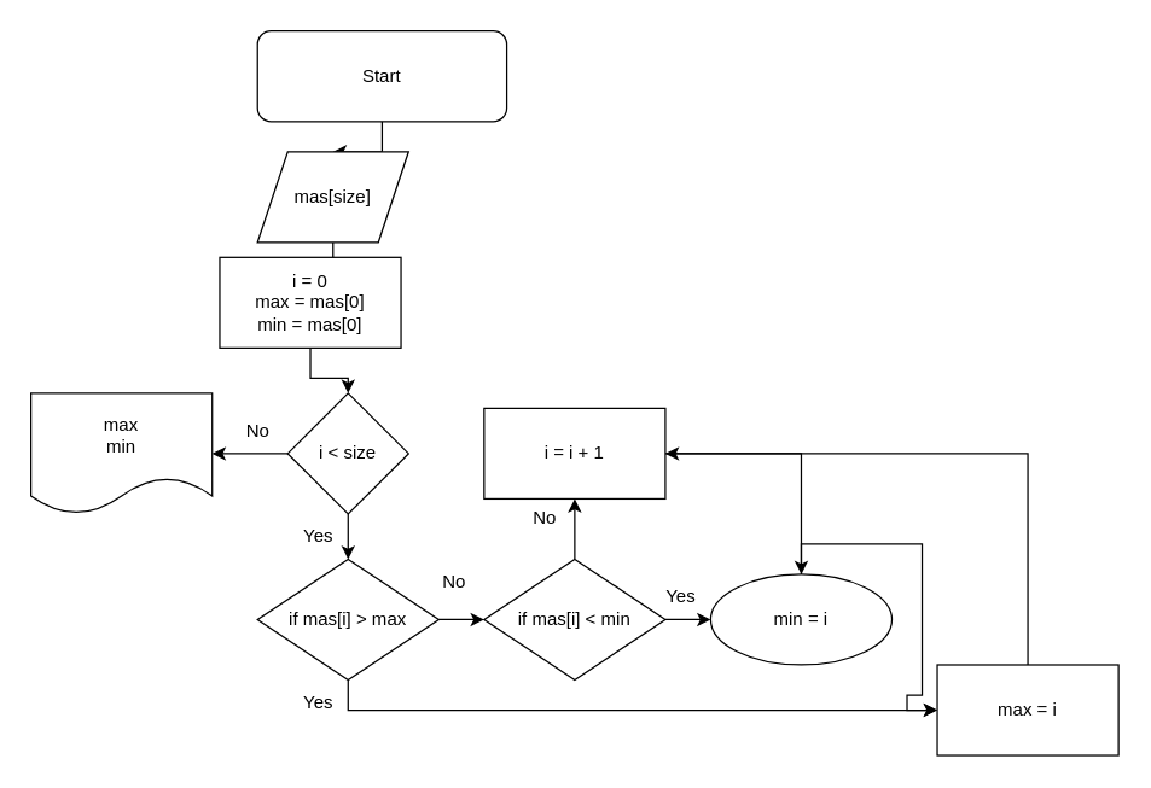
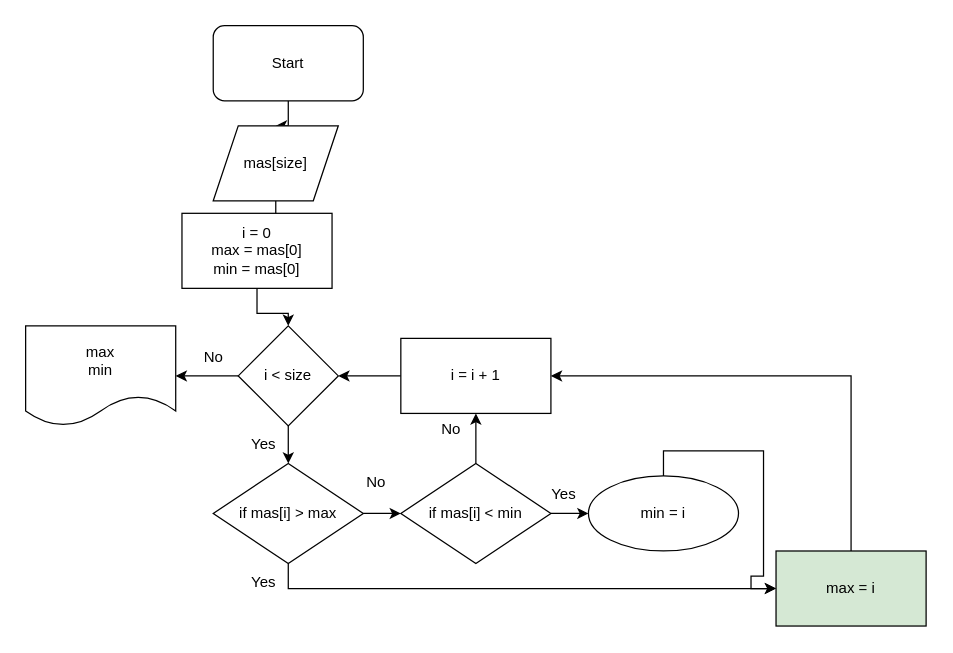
- <mxCell id="3" value="Start" style="rounded=1;whiteSpace=wrap;html=1;" vertex="1" parent="1"><mxGeometry x="170" y="20" width="165" height="60" as="geometry" /></mxCell>
+ <mxCell id="3" value="Start" style="rounded=1;whiteSpace=wrap;html=1;" vertex="1" parent="1"><mxGeometry x="170" y="20" width="120" height="60" as="geometry" /></mxCell>
- <mxCell id="21" value="" style="edgeStyle=orthogonalEdgeStyle;rounded=0;orthogonalLoop=1;jettySize=auto;html=1;" edge="1" parent="1" source="22" target="19"><mxGeometry relative="1" as="geometry" /></mxCell>
+ <mxCell id="21" value="" style="edgeStyle=orthogonalEdgeStyle;rounded=0;orthogonalLoop=1;jettySize=auto;html=1;" edge="1" parent="1" source="22" target="27"><mxGeometry relative="1" as="geometry" /></mxCell>
- <mxCell id="13" value="max = i" style="whiteSpace=wrap;html=1;" vertex="1" parent="1"><mxGeometry x="620" y="440" width="120" height="60" as="geometry" /></mxCell>
+ <mxCell id="13" value="max = i" style="whiteSpace=wrap;html=1;fillColor=#d5e8d4;" vertex="1" parent="1"><mxGeometry x="620" y="440" width="120" height="60" as="geometry" /></mxCell>
